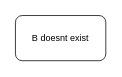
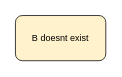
- <mxCell id="2" value="B doesnt exist" style="rounded=1;whiteSpace=wrap;html=1;" parent="1" vertex="1"><mxGeometry x="20" y="20" width="120" height="60" as="geometry" /></mxCell>
+ <mxCell id="2" value="B doesnt exist" style="rounded=1;whiteSpace=wrap;html=1;fillColor=#fff2cc;" parent="1" vertex="1"><mxGeometry x="20" y="20" width="120" height="60" as="geometry" /></mxCell>
